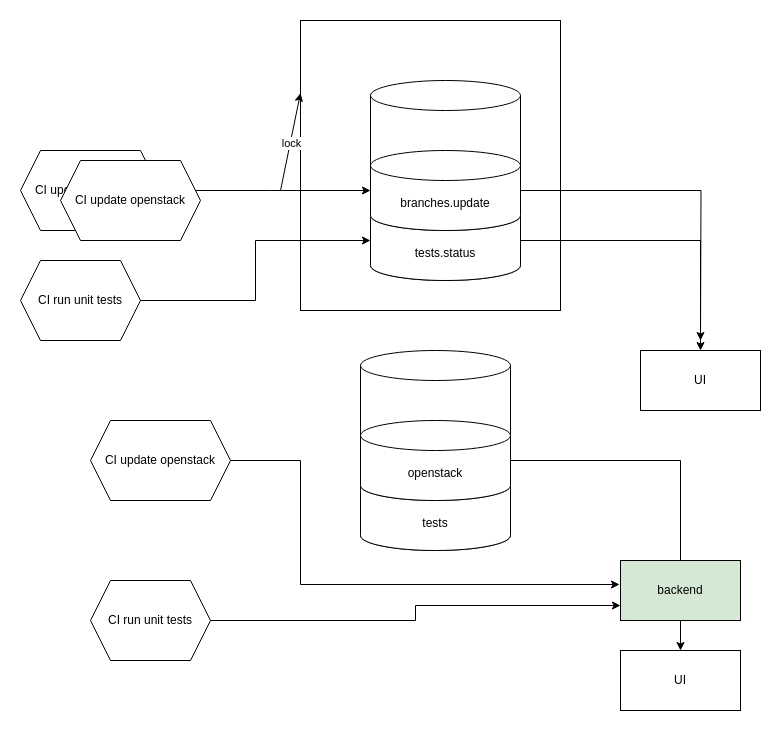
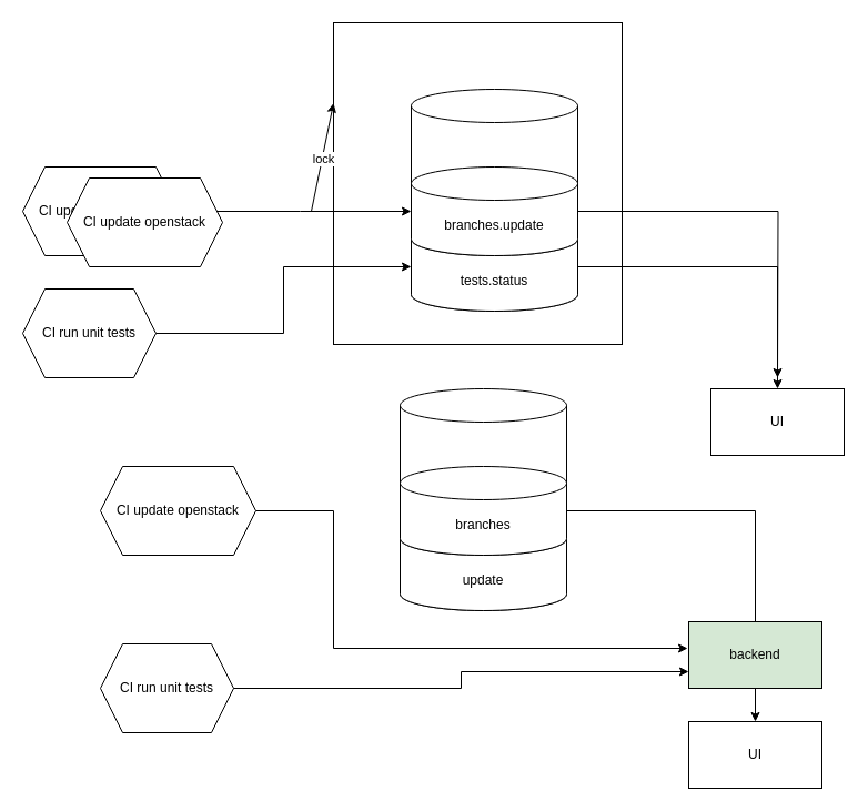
- <mxCell id="20" value="openstack" style="shape=cylinder3;whiteSpace=wrap;html=1;boundedLbl=1;backgroundOutline=1;size=15;" vertex="1" parent="1"><mxGeometry x="360" y="420" width="150" height="80" as="geometry" /></mxCell>
+ <mxCell id="20" value="branches" style="shape=cylinder3;whiteSpace=wrap;html=1;boundedLbl=1;backgroundOutline=1;size=15;" vertex="1" parent="1"><mxGeometry x="360" y="420" width="150" height="80" as="geometry" /></mxCell>
- <mxCell id="18" value="tests" style="shape=cylinder3;whiteSpace=wrap;html=1;boundedLbl=1;backgroundOutline=1;size=15;" vertex="1" parent="1"><mxGeometry x="360" y="470" width="150" height="80" as="geometry" /></mxCell>
+ <mxCell id="18" value="update" style="shape=cylinder3;whiteSpace=wrap;html=1;boundedLbl=1;backgroundOutline=1;size=15;" vertex="1" parent="1"><mxGeometry x="360" y="470" width="150" height="80" as="geometry" /></mxCell>
